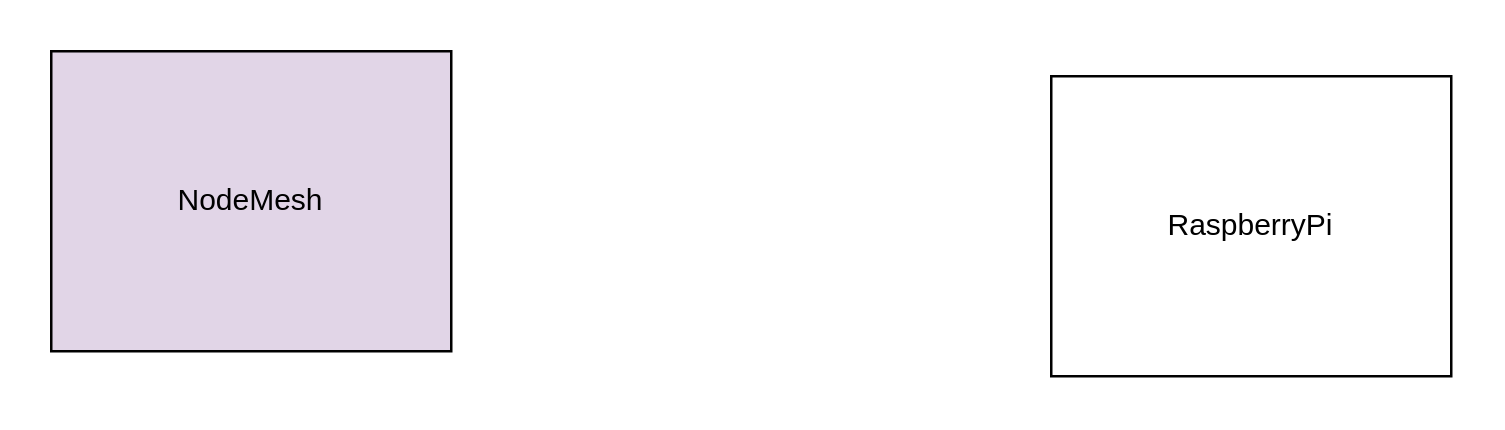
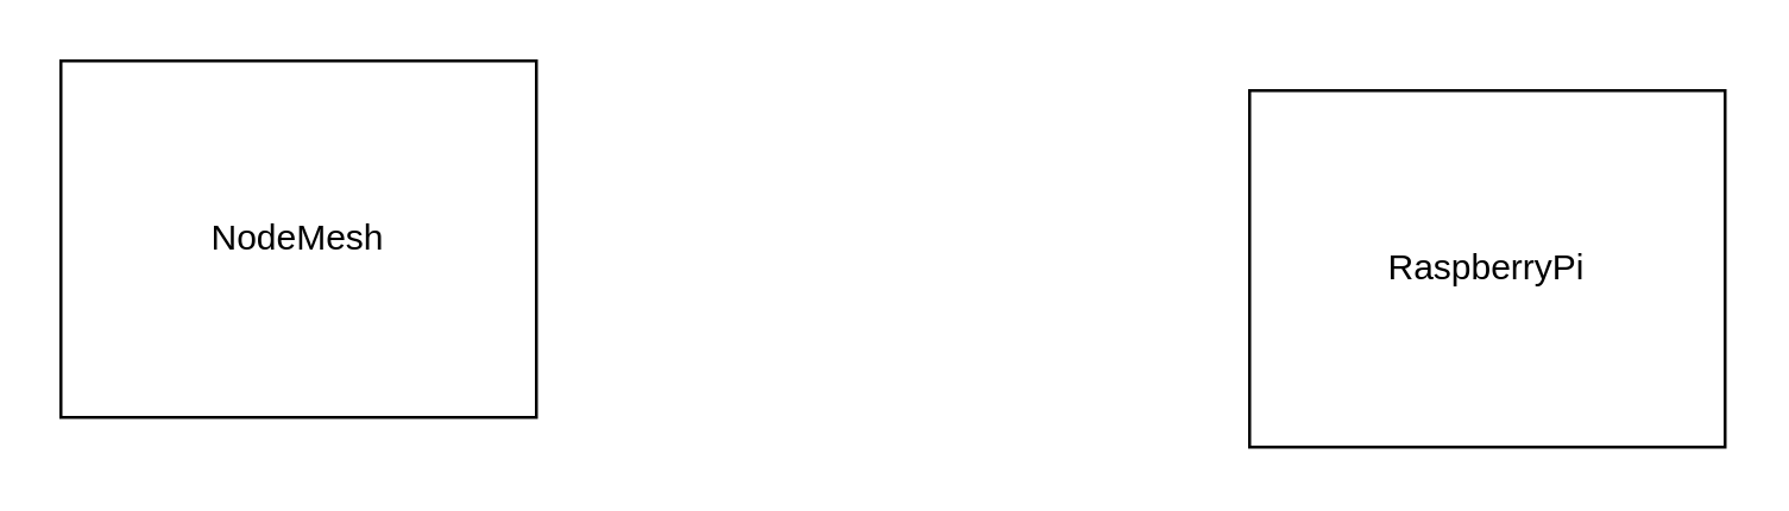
- <mxCell id="2" value="NodeMesh" style="rounded=0;whiteSpace=wrap;html=1;fillColor=#e1d5e7;" vertex="1" parent="1"><mxGeometry x="20" y="20" width="160" height="120" as="geometry" /></mxCell>
+ <mxCell id="2" value="NodeMesh" style="rounded=0;whiteSpace=wrap;html=1;" vertex="1" parent="1"><mxGeometry x="20" y="20" width="160" height="120" as="geometry" /></mxCell>
